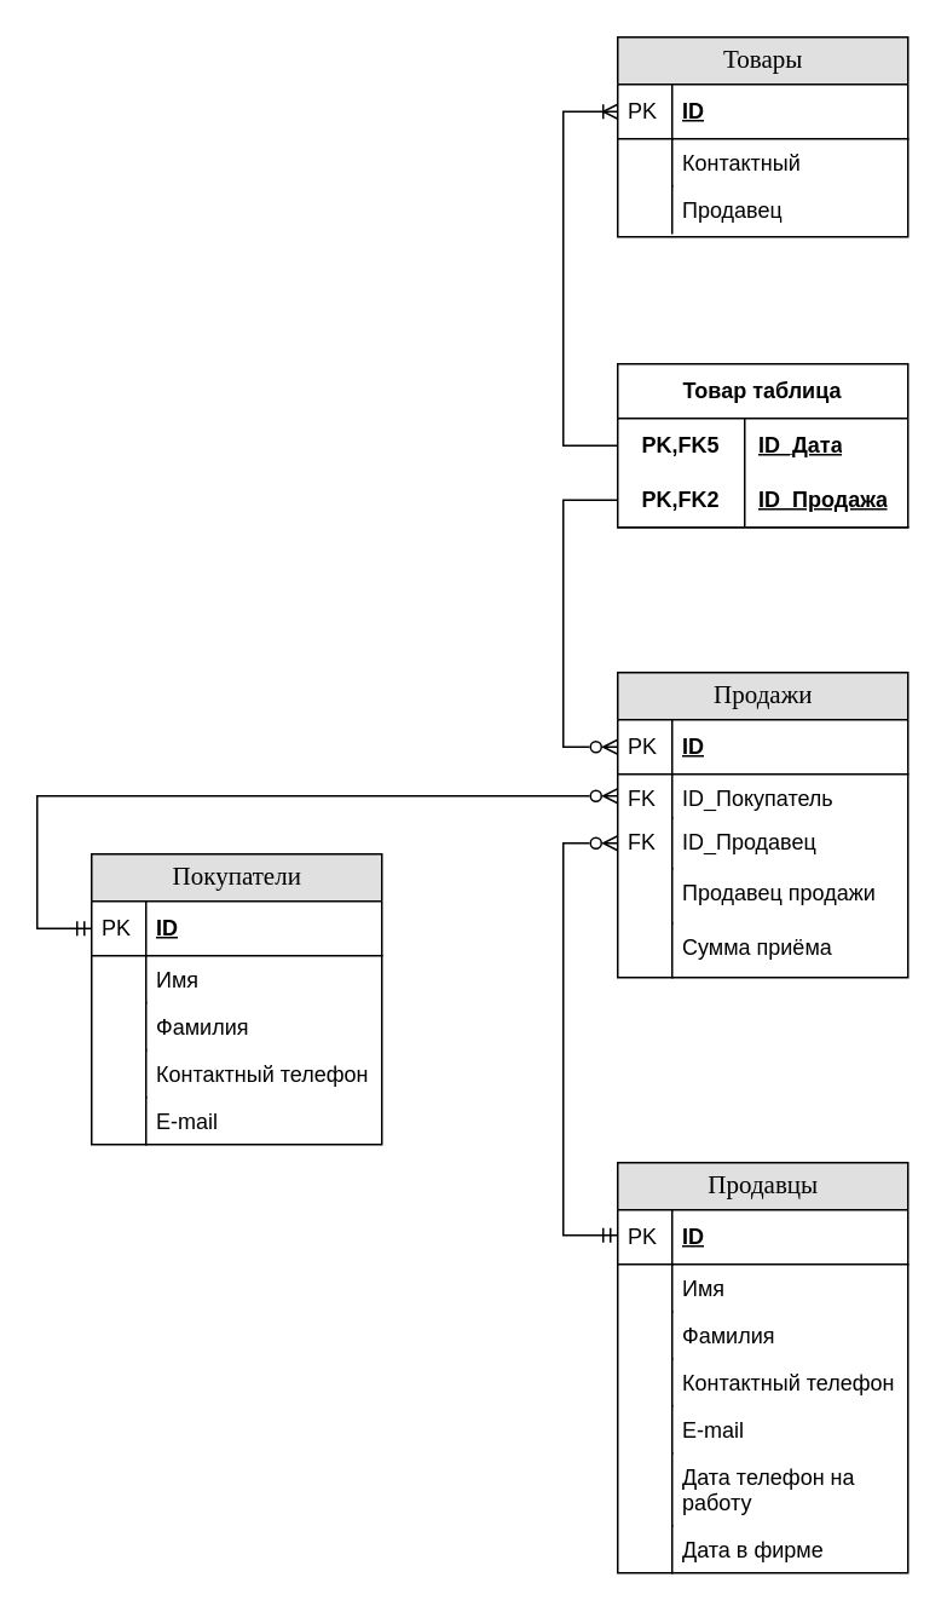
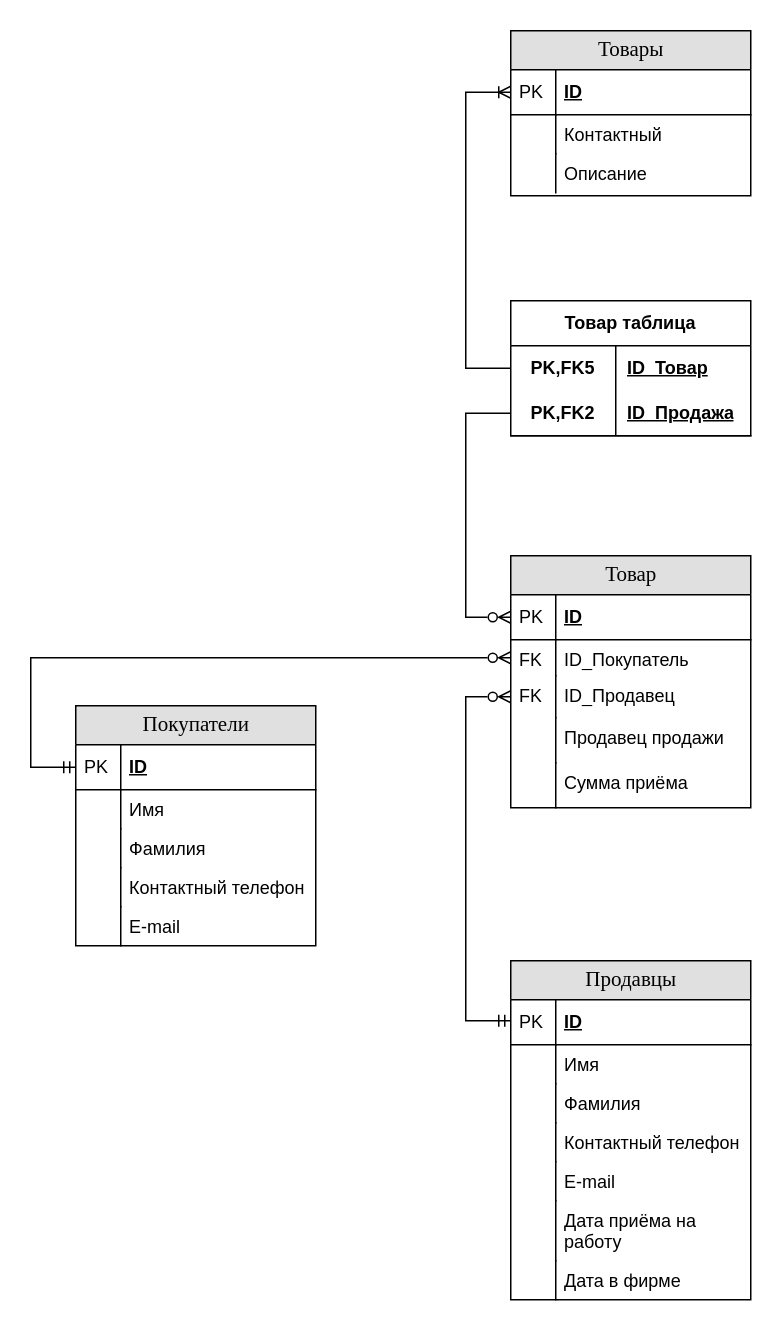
- <mxCell id="7" value="Продавец" style="shape=partialRectangle;top=0;left=0;right=0;bottom=0;html=1;align=left;verticalAlign=top;fillColor=none;spacingLeft=34;spacingRight=4;whiteSpace=wrap;overflow=hidden;rotatable=0;points=[[0,0.5],[1,0.5]];portConstraint=eastwest;dropTarget=0;" parent="2" vertex="1"><mxGeometry y="82" width="160" height="26" as="geometry" /></mxCell>
+ <mxCell id="7" value="Описание" style="shape=partialRectangle;top=0;left=0;right=0;bottom=0;html=1;align=left;verticalAlign=top;fillColor=none;spacingLeft=34;spacingRight=4;whiteSpace=wrap;overflow=hidden;rotatable=0;points=[[0,0.5],[1,0.5]];portConstraint=eastwest;dropTarget=0;" parent="2" vertex="1"><mxGeometry y="82" width="160" height="26" as="geometry" /></mxCell>
- <mxCell id="49" value="ID_Дата" style="shape=partialRectangle;connectable=0;fillColor=none;top=0;left=0;bottom=0;right=0;align=left;spacingLeft=6;fontStyle=5;overflow=hidden;html=1;whiteSpace=wrap;" vertex="1" parent="47"><mxGeometry x="70" width="90" height="30" as="geometry"><mxRectangle width="90" height="30" as="alternateBounds" /></mxGeometry></mxCell>
+ <mxCell id="49" value="ID_Товар" style="shape=partialRectangle;connectable=0;fillColor=none;top=0;left=0;bottom=0;right=0;align=left;spacingLeft=6;fontStyle=5;overflow=hidden;html=1;whiteSpace=wrap;" vertex="1" parent="47"><mxGeometry x="70" width="90" height="30" as="geometry"><mxRectangle width="90" height="30" as="alternateBounds" /></mxGeometry></mxCell>
- <mxCell id="20" value="Продажи" style="swimlane;html=1;fontStyle=0;childLayout=stackLayout;horizontal=1;startSize=26;fillColor=#e0e0e0;horizontalStack=0;resizeParent=1;resizeLast=0;collapsible=1;marginBottom=0;swimlaneFillColor=#ffffff;align=center;rounded=0;shadow=0;comic=0;labelBackgroundColor=none;strokeWidth=1;fontFamily=Verdana;fontSize=14" parent="1" vertex="1"><mxGeometry x="340" y="370" width="160" height="168" as="geometry" /></mxCell>
+ <mxCell id="20" value="Товар" style="swimlane;html=1;fontStyle=0;childLayout=stackLayout;horizontal=1;startSize=26;fillColor=#e0e0e0;horizontalStack=0;resizeParent=1;resizeLast=0;collapsible=1;marginBottom=0;swimlaneFillColor=#ffffff;align=center;rounded=0;shadow=0;comic=0;labelBackgroundColor=none;strokeWidth=1;fontFamily=Verdana;fontSize=14" parent="1" vertex="1"><mxGeometry x="340" y="370" width="160" height="168" as="geometry" /></mxCell>
- <mxCell id="42" value="Дата телефон на работу" style="shape=partialRectangle;top=0;left=0;right=0;bottom=0;html=1;align=left;verticalAlign=top;fillColor=none;spacingLeft=34;spacingRight=4;whiteSpace=wrap;overflow=hidden;rotatable=0;points=[[0,0.5],[1,0.5]];portConstraint=eastwest;dropTarget=0;" vertex="1" parent="31"><mxGeometry y="160" width="160" height="40" as="geometry" /></mxCell>
+ <mxCell id="42" value="Дата приёма на работу" style="shape=partialRectangle;top=0;left=0;right=0;bottom=0;html=1;align=left;verticalAlign=top;fillColor=none;spacingLeft=34;spacingRight=4;whiteSpace=wrap;overflow=hidden;rotatable=0;points=[[0,0.5],[1,0.5]];portConstraint=eastwest;dropTarget=0;" vertex="1" parent="31"><mxGeometry y="160" width="160" height="40" as="geometry" /></mxCell>
